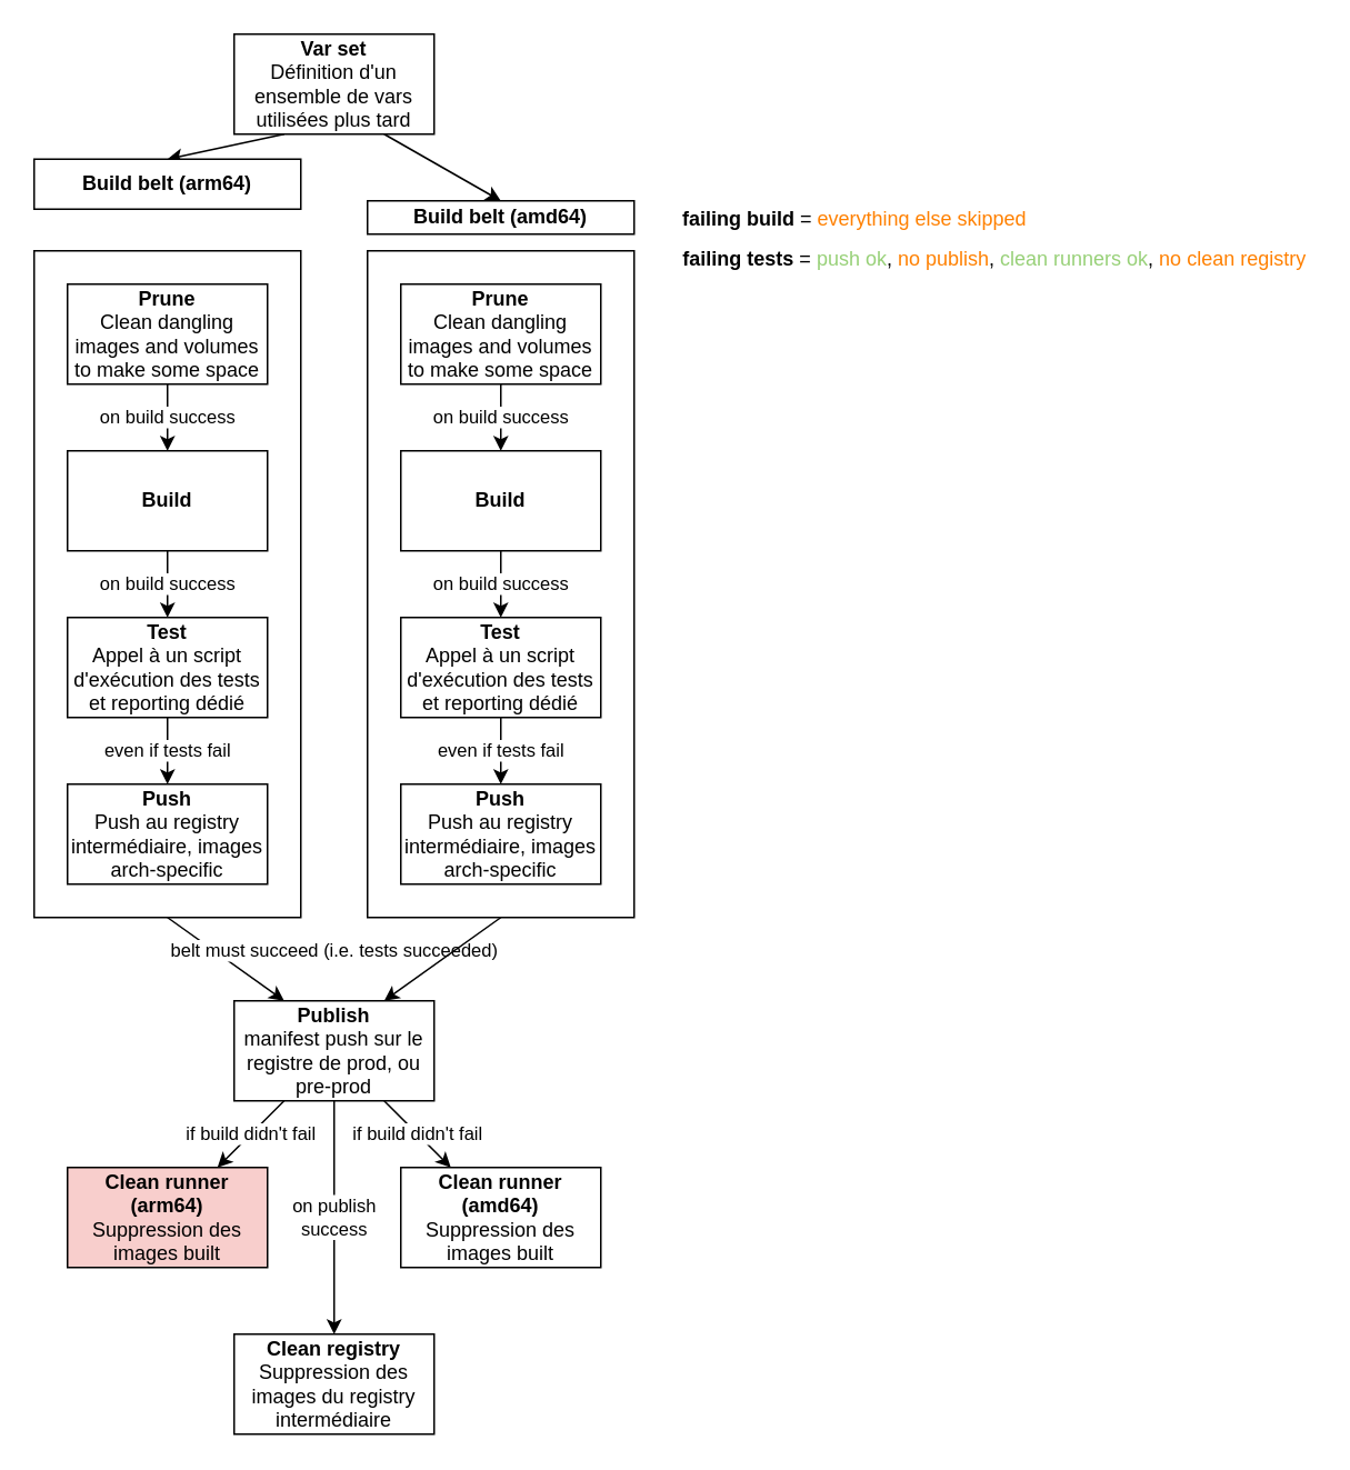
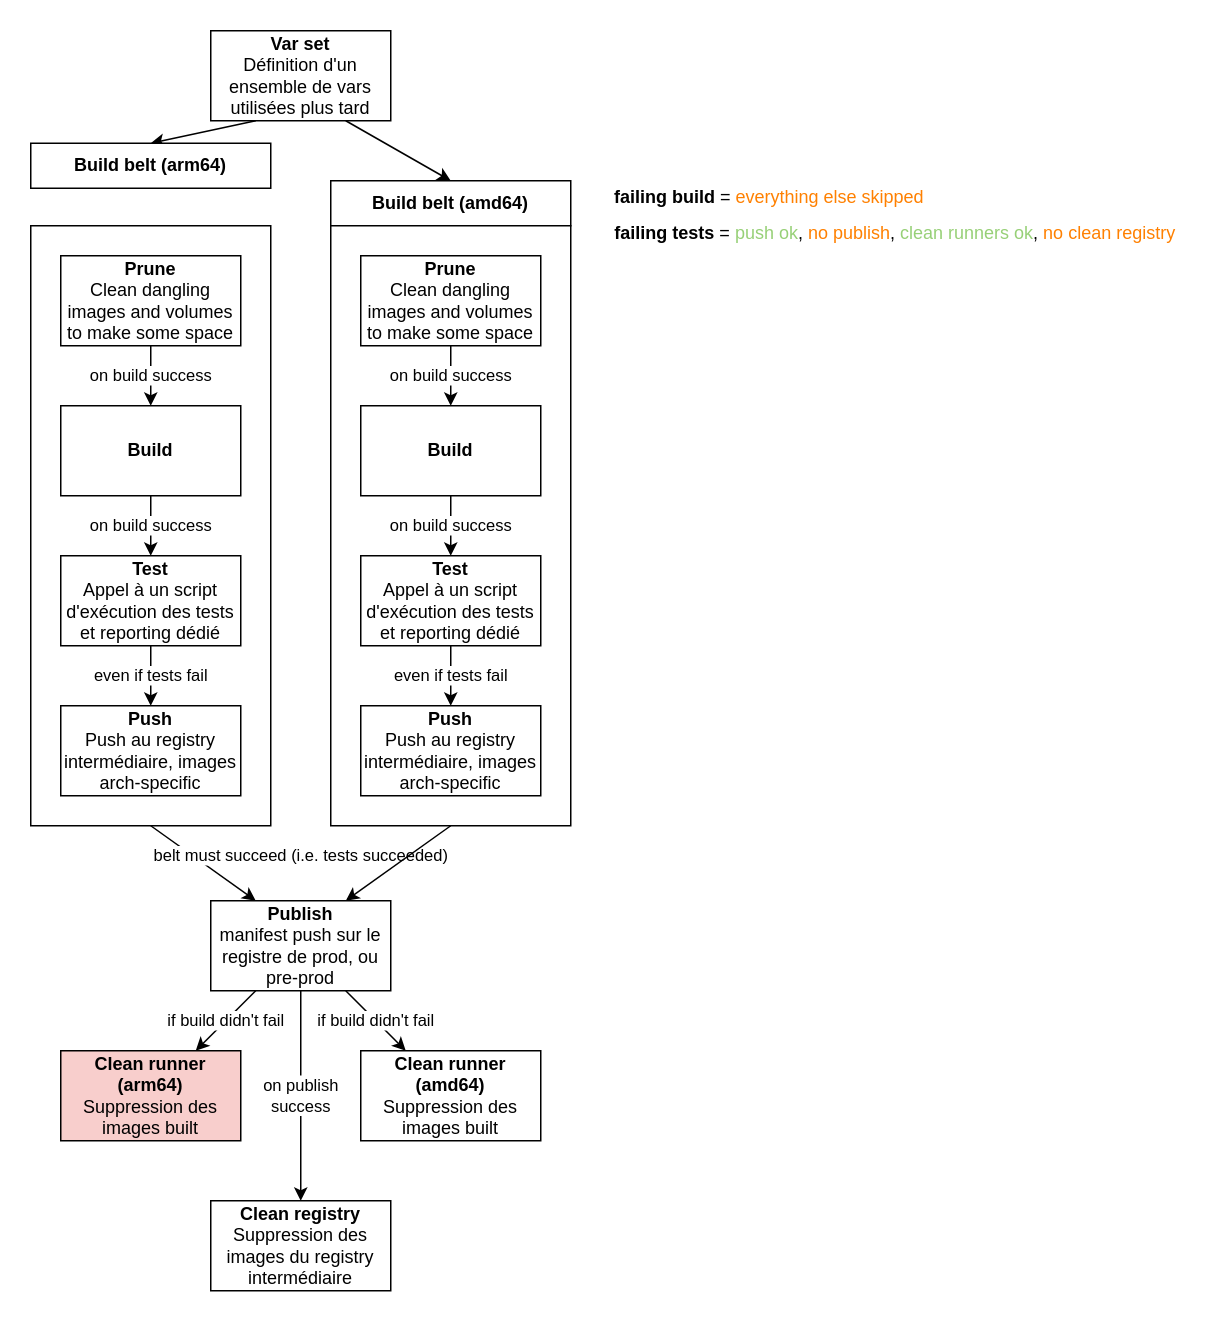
- <mxCell id="26" value="&lt;b&gt;Build belt (amd64)&lt;/b&gt;" style="whiteSpace=wrap;html=1;" vertex="1" parent="1"><mxGeometry x="220" y="120" width="160" height="20" as="geometry" /></mxCell>
+ <mxCell id="26" value="&lt;b&gt;Build belt (amd64)&lt;/b&gt;" style="whiteSpace=wrap;html=1;" vertex="1" parent="1"><mxGeometry x="220" y="120" width="160" height="30" as="geometry" /></mxCell>
